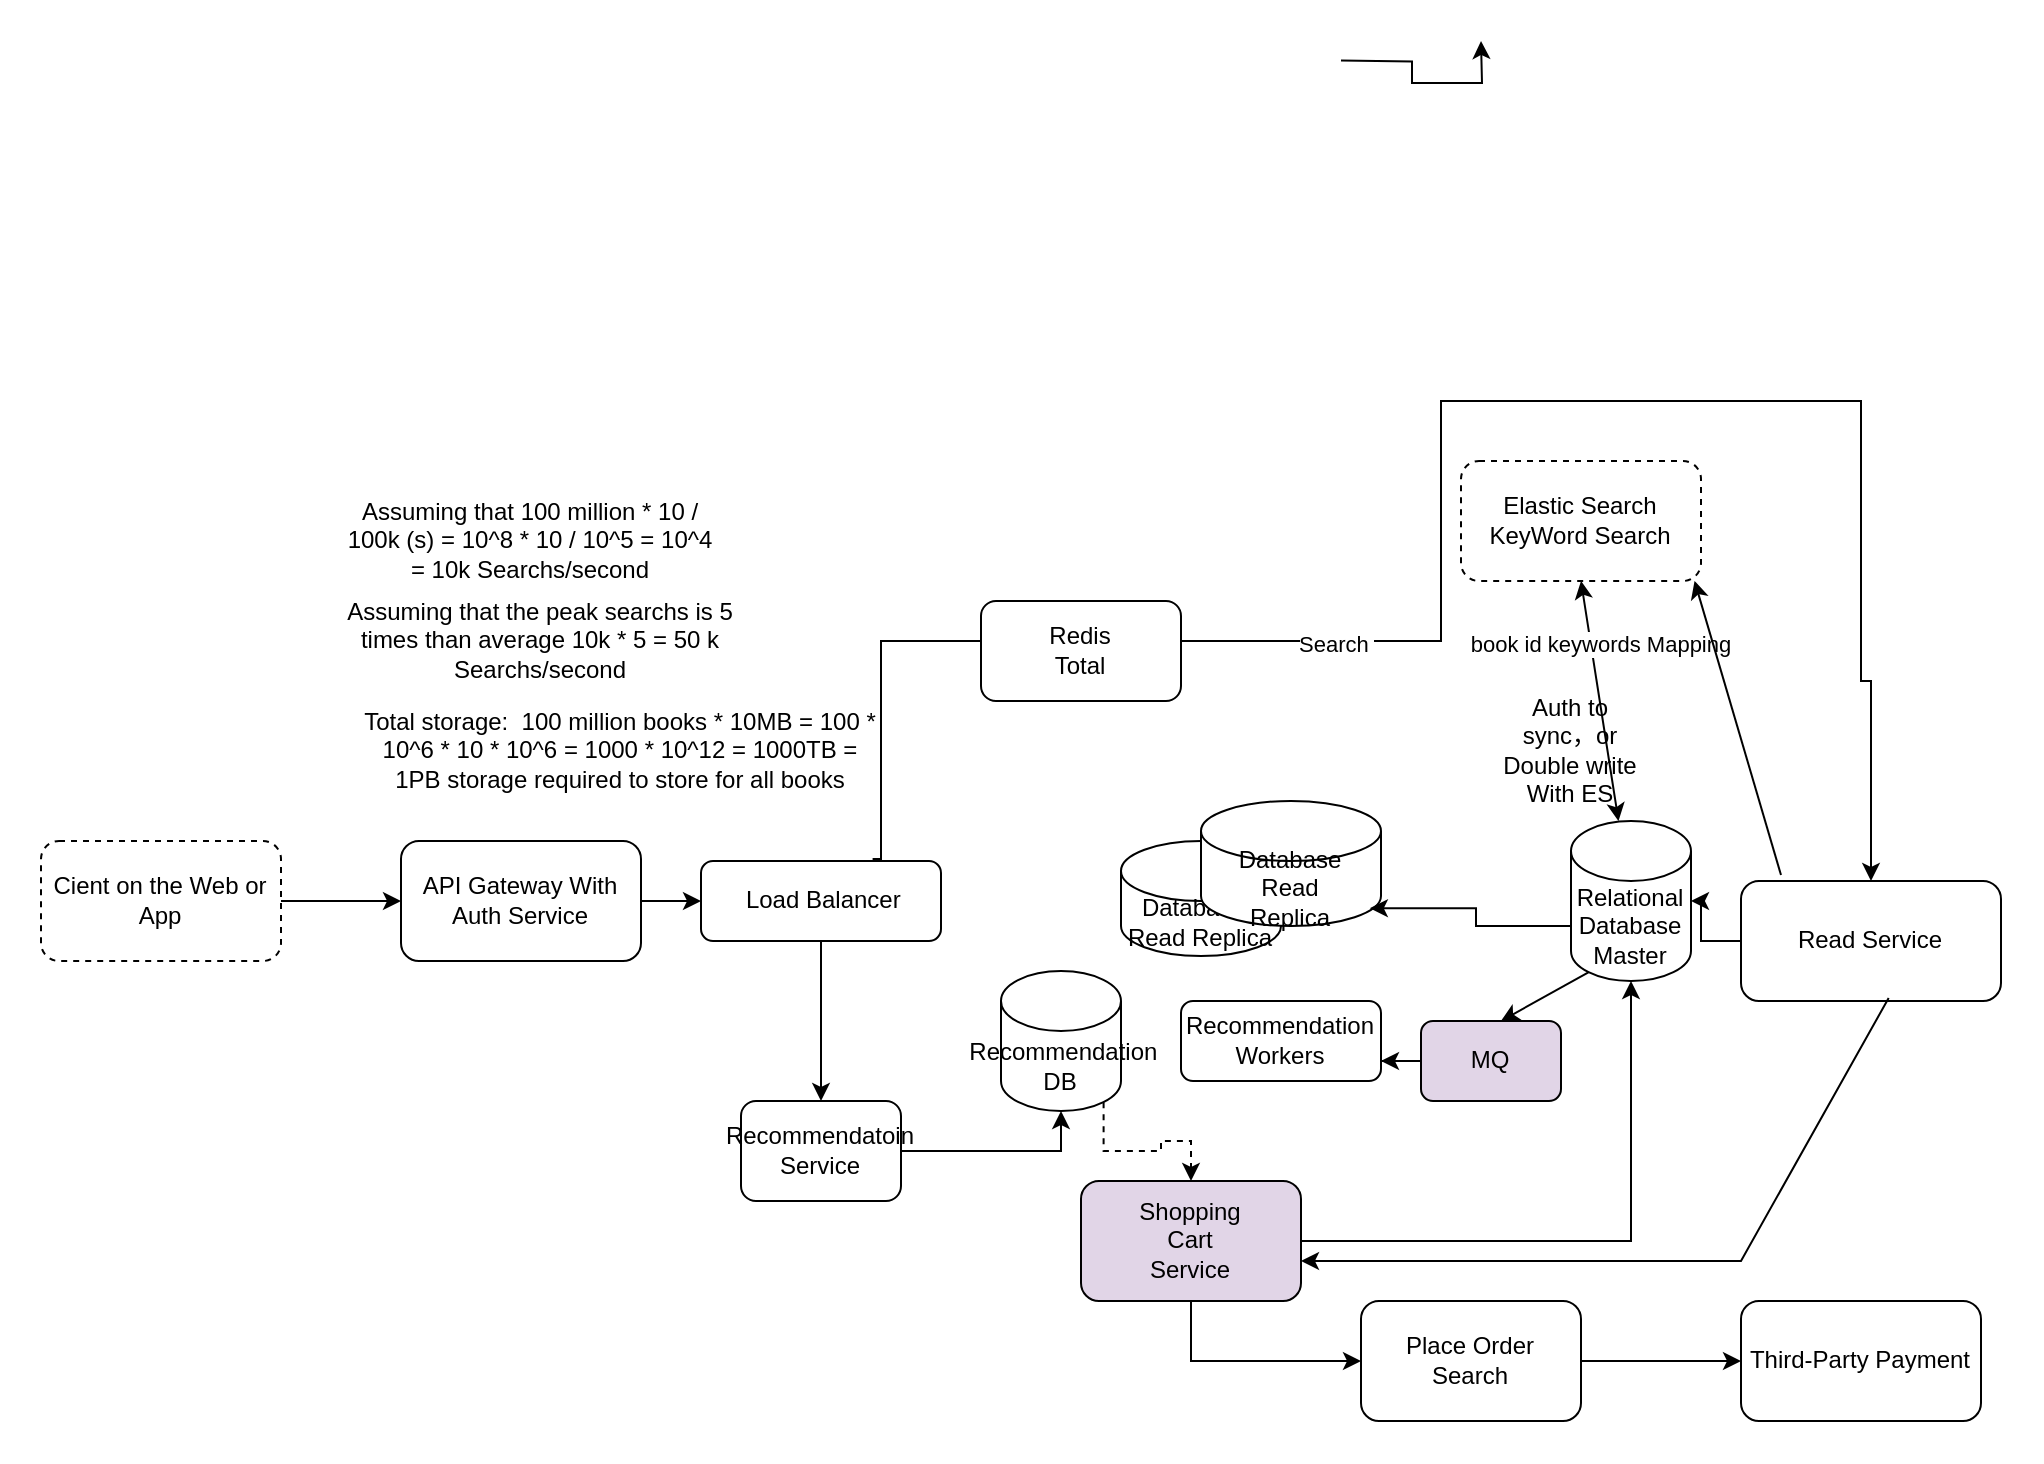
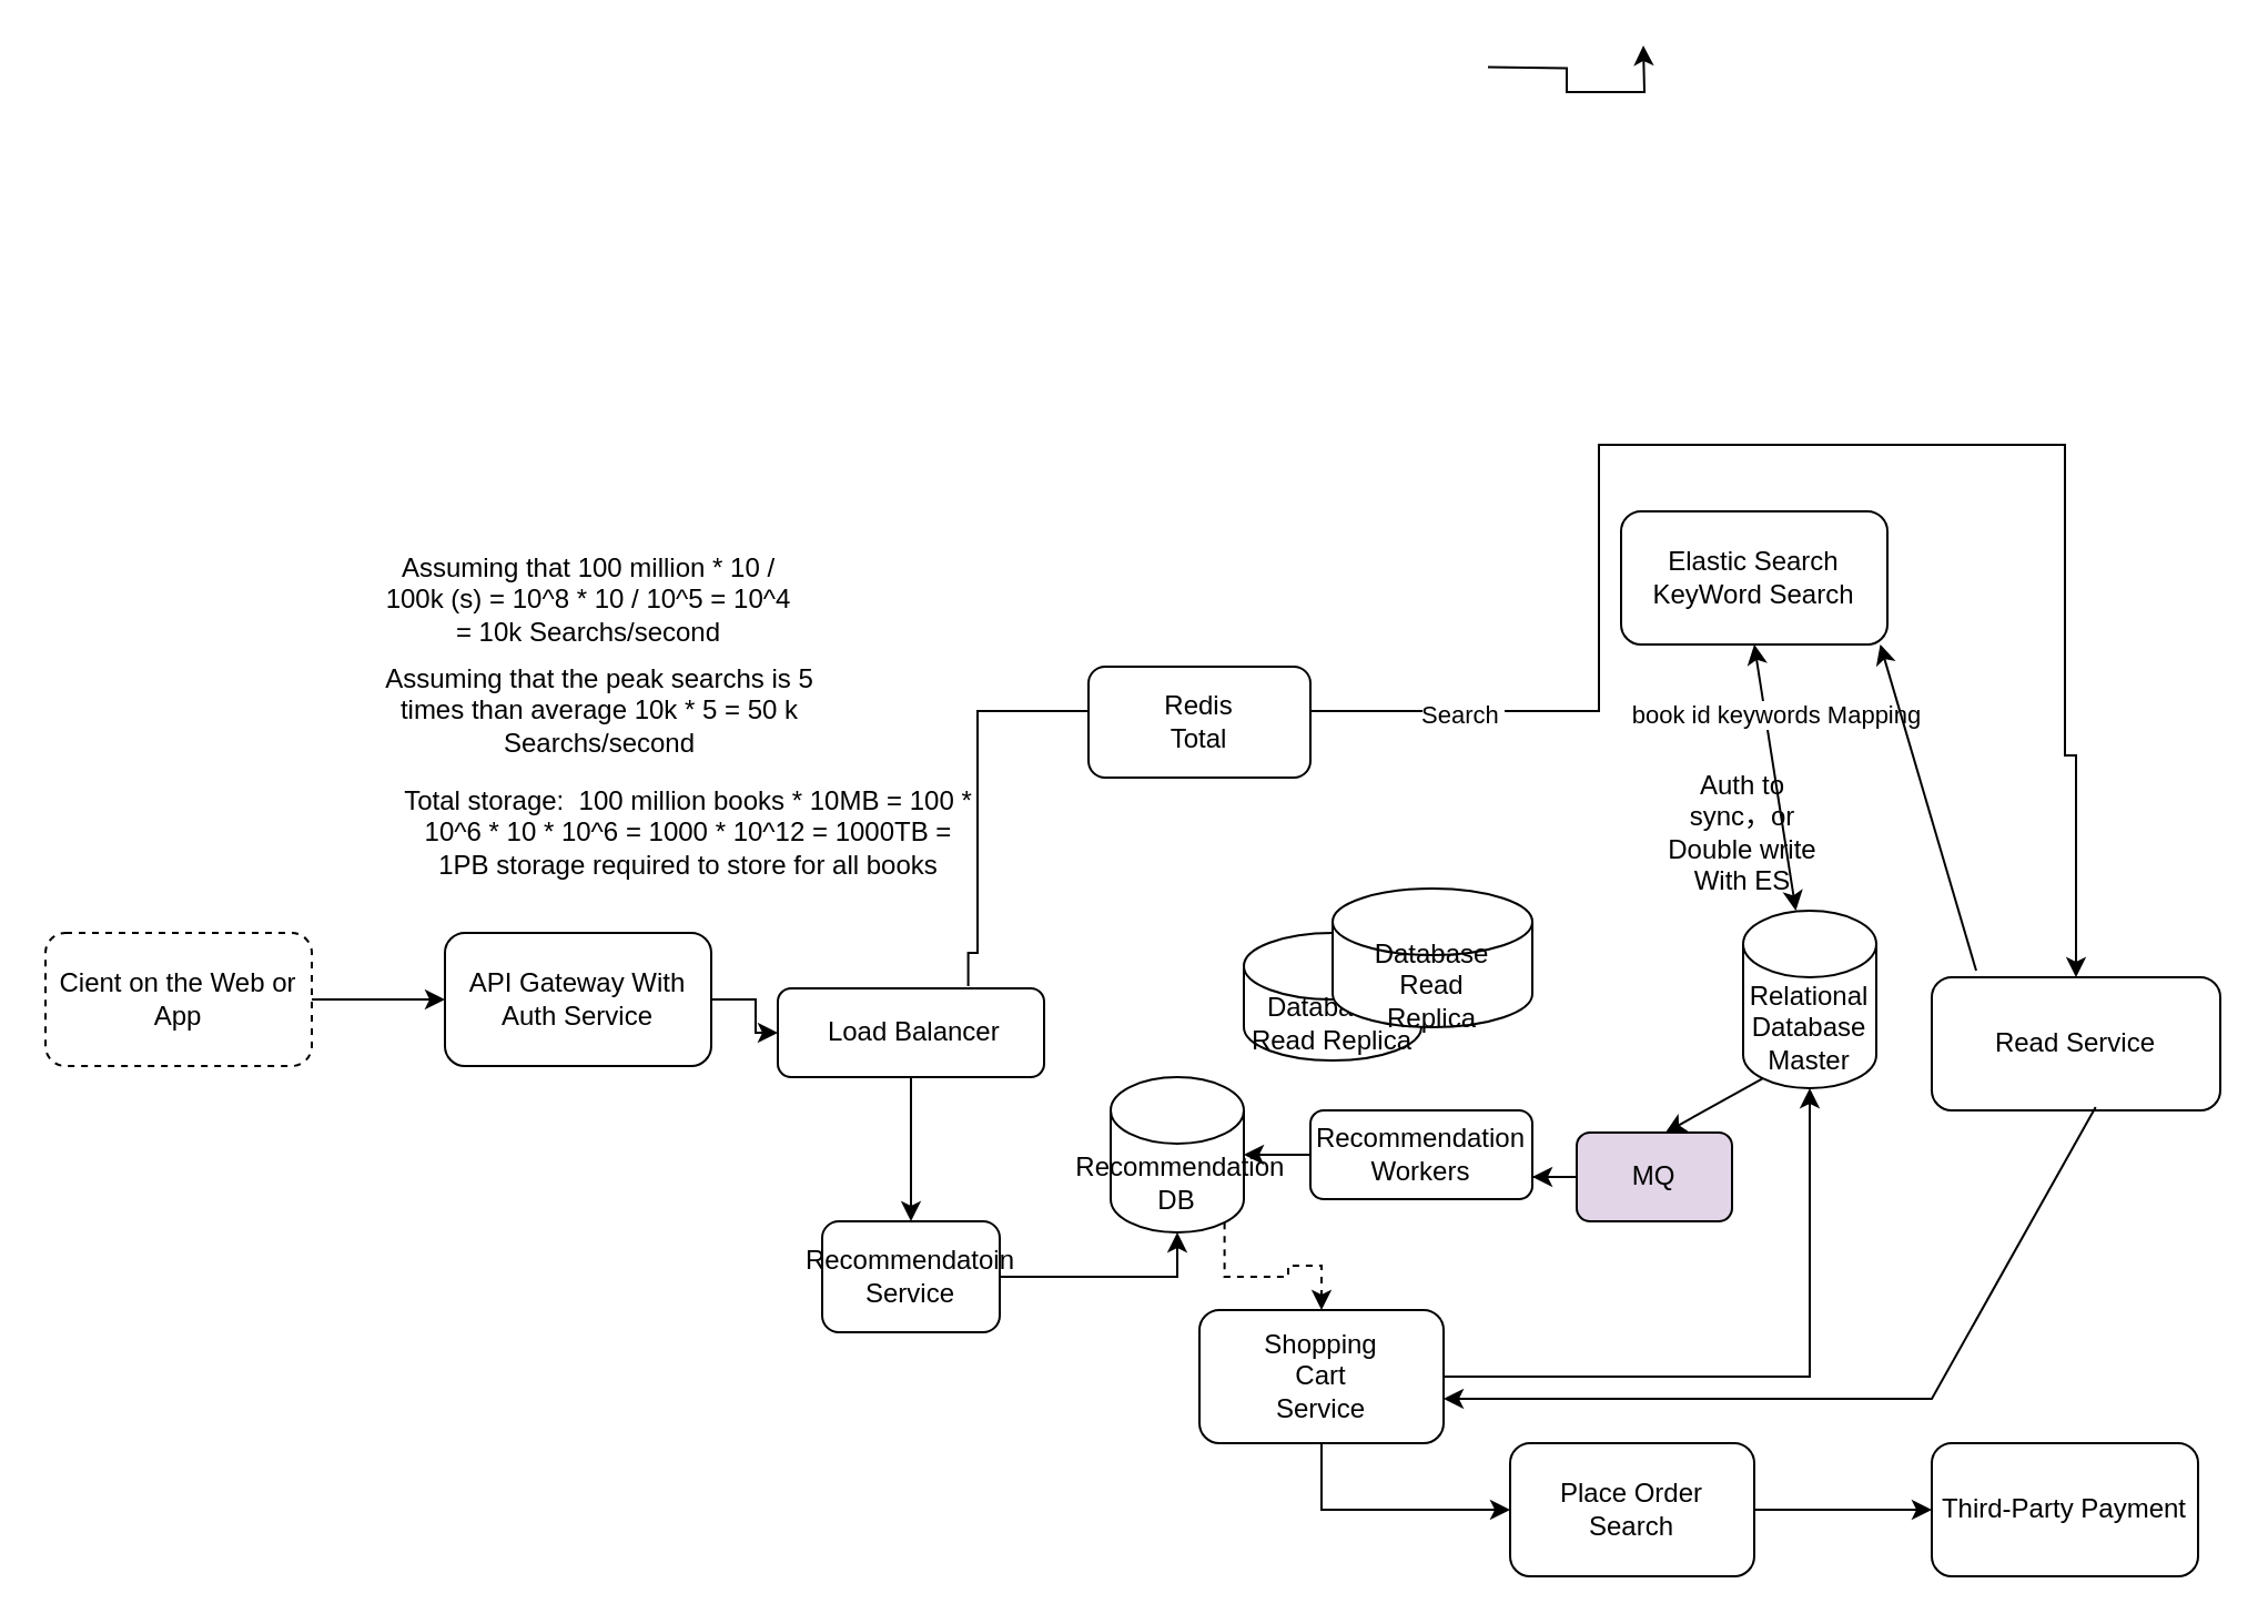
- <mxCell id="12" value="Elastic Search&lt;div&gt;KeyWord Search&lt;/div&gt;" style="rounded=1;whiteSpace=wrap;html=1;dashed=1;" vertex="1" parent="1"><mxGeometry x="730" y="230" width="120" height="60" as="geometry" /></mxCell>
+ <mxCell id="12" value="Elastic Search&lt;div&gt;KeyWord Search&lt;/div&gt;" style="rounded=1;whiteSpace=wrap;html=1;" vertex="1" parent="1"><mxGeometry x="730" y="230" width="120" height="60" as="geometry" /></mxCell>
- <mxCell id="10" value="&amp;nbsp;Load Balancer" style="rounded=1;whiteSpace=wrap;html=1;" vertex="1" parent="1"><mxGeometry x="350" y="430" width="120" height="40" as="geometry" /></mxCell>
+ <mxCell id="10" value="&amp;nbsp;Load Balancer" style="rounded=1;whiteSpace=wrap;html=1;" vertex="1" parent="1"><mxGeometry x="350" y="445" width="120" height="40" as="geometry" /></mxCell>
- <mxCell id="41" style="edgeStyle=orthogonalEdgeStyle;rounded=0;orthogonalLoop=1;jettySize=auto;html=1;exitX=0;exitY=0;exitDx=0;exitDy=52.5;exitPerimeter=0;entryX=0.938;entryY=0.858;entryDx=0;entryDy=0;entryPerimeter=0;" edge="1" parent="1" source="11" target="40"><mxGeometry relative="1" as="geometry" /></mxCell>
- <mxCell id="23" value="" style="edgeStyle=orthogonalEdgeStyle;rounded=0;orthogonalLoop=1;jettySize=auto;html=1;" edge="1" parent="1" source="24" target="11"><mxGeometry relative="1" as="geometry" /></mxCell>
+ <mxCell id="29" style="edgeStyle=orthogonalEdgeStyle;rounded=0;orthogonalLoop=1;jettySize=auto;html=1;exitX=0;exitY=0.5;exitDx=0;exitDy=0;" edge="1" parent="1" source="30" target="32"><mxGeometry relative="1" as="geometry" /></mxCell>
- <mxCell id="18" value="Shopping&lt;div&gt;Cart&lt;/div&gt;&lt;div&gt;Service&lt;/div&gt;" style="rounded=1;whiteSpace=wrap;html=1;fillColor=#e1d5e7;" vertex="1" parent="1"><mxGeometry x="540" y="590" width="110" height="60" as="geometry" /></mxCell>
+ <mxCell id="18" value="Shopping&lt;div&gt;Cart&lt;/div&gt;&lt;div&gt;Service&lt;/div&gt;" style="rounded=1;whiteSpace=wrap;html=1;" vertex="1" parent="1"><mxGeometry x="540" y="590" width="110" height="60" as="geometry" /></mxCell>
